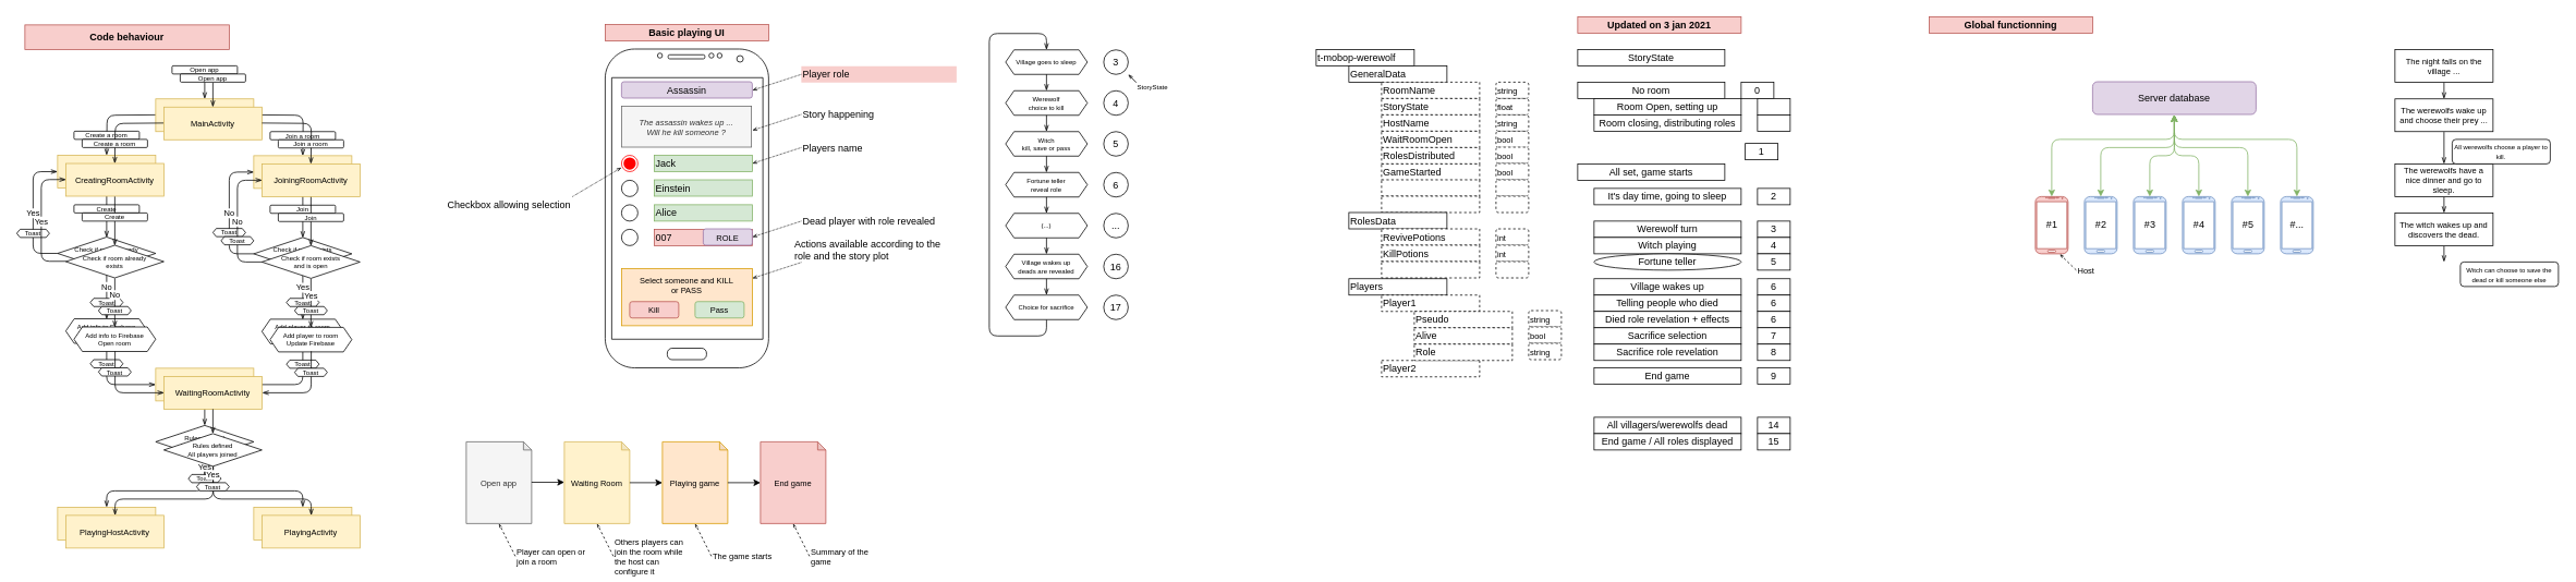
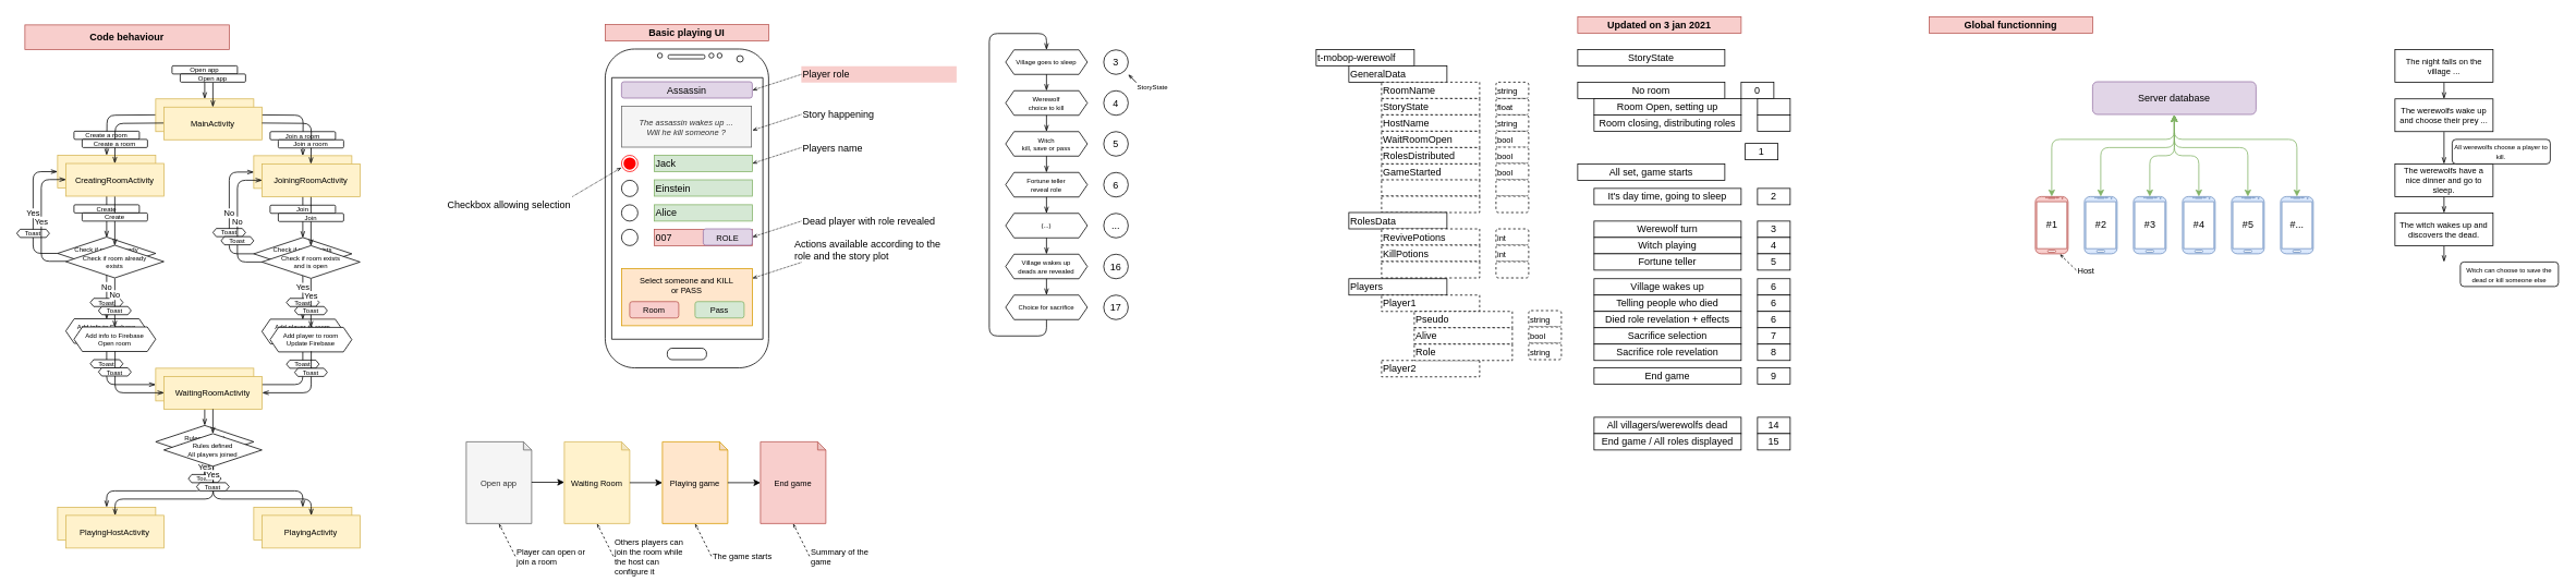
- <mxCell id="46" value="Fortune teller" style="ellipse;whiteSpace=wrap;html=1;connectable=0;allowArrows=0;" parent="1" vertex="1"><mxGeometry x="1950" y="310" width="180" height="20" as="geometry" /></mxCell>
+ <mxCell id="46" value="Fortune teller" style="rounded=0;whiteSpace=wrap;html=1;connectable=0;allowArrows=0;" parent="1" vertex="1"><mxGeometry x="1950" y="310" width="180" height="20" as="geometry" /></mxCell>
- <mxCell id="168" value="Kill" style="rounded=1;whiteSpace=wrap;html=1;fontSize=10;connectable=0;allowArrows=0;fillColor=#f8cecc;strokeColor=#b85450;" parent="1" vertex="1"><mxGeometry x="770" y="368.5" width="60" height="20" as="geometry" /></mxCell>
+ <mxCell id="168" value="Room" style="rounded=1;whiteSpace=wrap;html=1;fontSize=10;connectable=0;allowArrows=0;fillColor=#f8cecc;strokeColor=#b85450;" parent="1" vertex="1"><mxGeometry x="770" y="368.5" width="60" height="20" as="geometry" /></mxCell>
